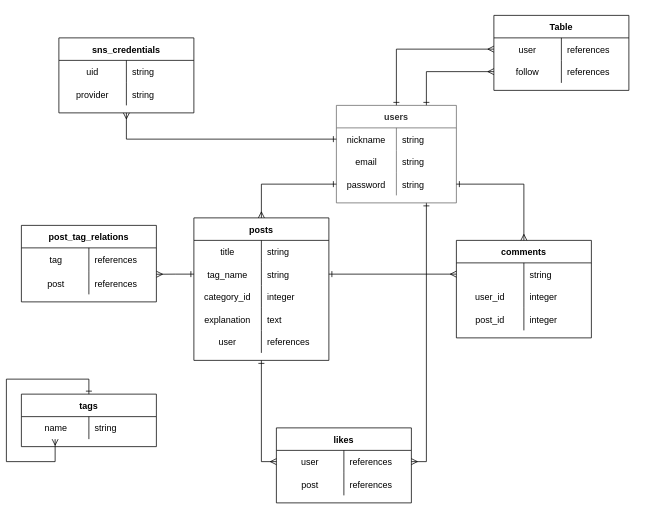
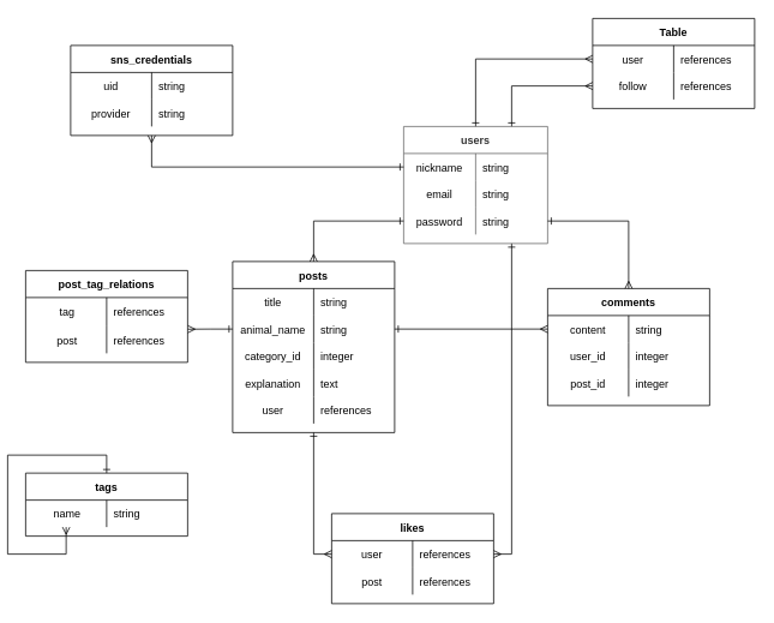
+ <mxCell id="63" value="content" style="shape=partialRectangle;connectable=0;fillColor=none;top=0;left=0;bottom=0;right=0;editable=1;overflow=hidden;fontColor=#000000;labelBorderColor=none;labelBackgroundColor=none;strokeColor=#000000;" parent="62" vertex="1"><mxGeometry width="90.0" height="30" as="geometry" /></mxCell>
- <mxCell id="27" value="tag_name" style="shape=partialRectangle;connectable=0;fillColor=none;top=0;left=0;bottom=0;right=0;editable=1;overflow=hidden;fontColor=#000000;labelBorderColor=none;labelBackgroundColor=none;strokeColor=#000000;" parent="26" vertex="1"><mxGeometry width="90" height="30" as="geometry" /></mxCell>
+ <mxCell id="27" value="animal_name" style="shape=partialRectangle;connectable=0;fillColor=none;top=0;left=0;bottom=0;right=0;editable=1;overflow=hidden;fontColor=#000000;labelBorderColor=none;labelBackgroundColor=none;strokeColor=#000000;" parent="26" vertex="1"><mxGeometry width="90" height="30" as="geometry" /></mxCell>
